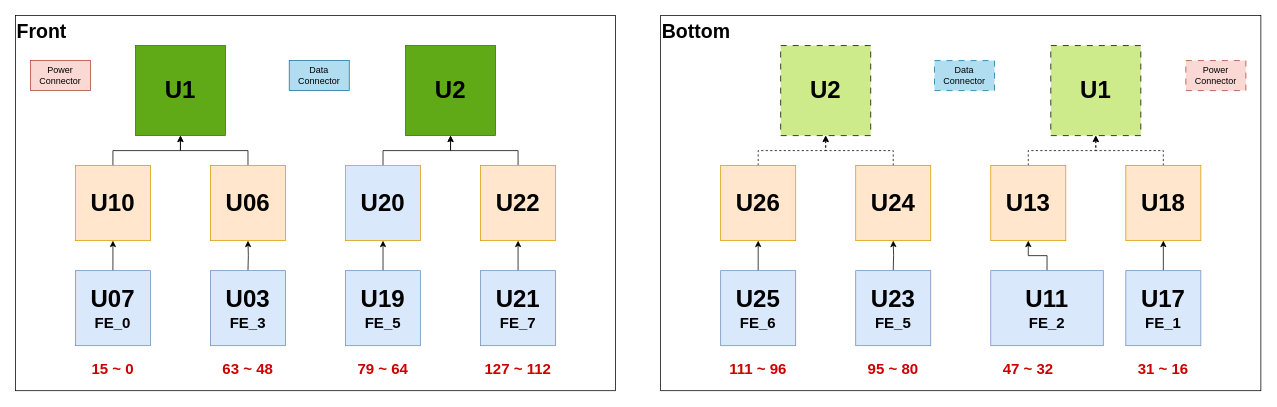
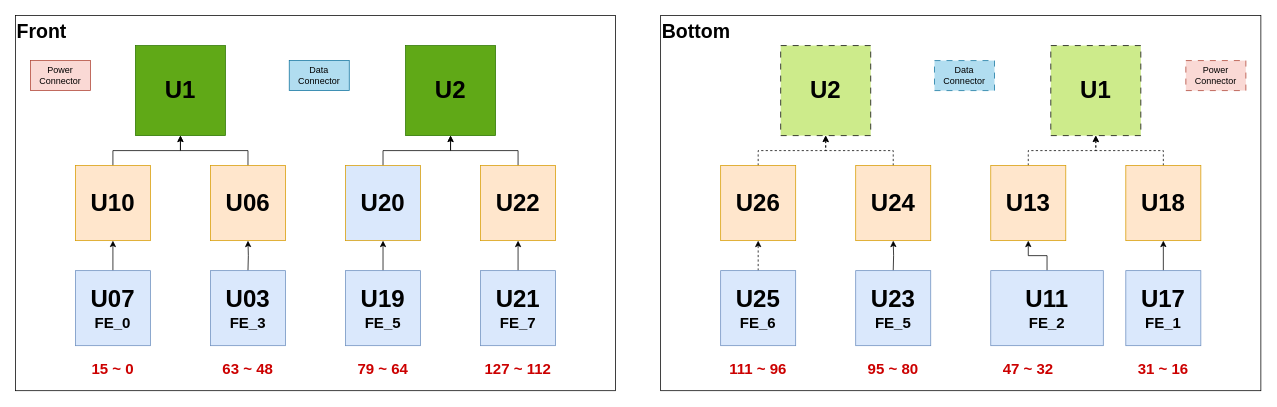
- <mxCell id="38" style="edgeStyle=orthogonalEdgeStyle;rounded=0;orthogonalLoop=1;jettySize=auto;html=1;exitX=0.5;exitY=0;exitDx=0;exitDy=0;entryX=0.5;entryY=1;entryDx=0;entryDy=0;" edge="1" parent="1" source="39" target="31"><mxGeometry relative="1" as="geometry" /></mxCell>
+ <mxCell id="38" style="edgeStyle=orthogonalEdgeStyle;rounded=0;orthogonalLoop=1;jettySize=auto;html=1;exitX=0.5;exitY=0;exitDx=0;exitDy=0;entryX=0.5;entryY=1;entryDx=0;entryDy=0;dashed=1;" edge="1" parent="1" source="39" target="31"><mxGeometry relative="1" as="geometry" /></mxCell>
